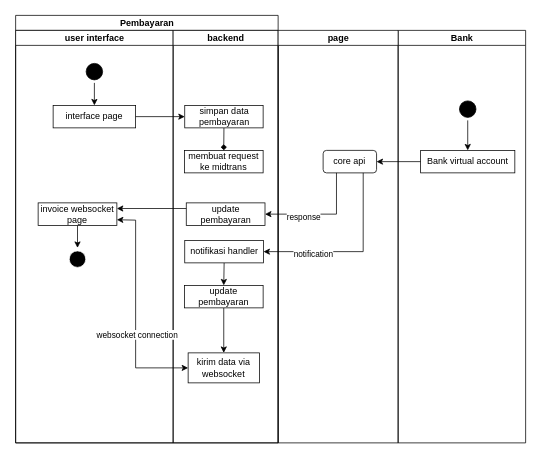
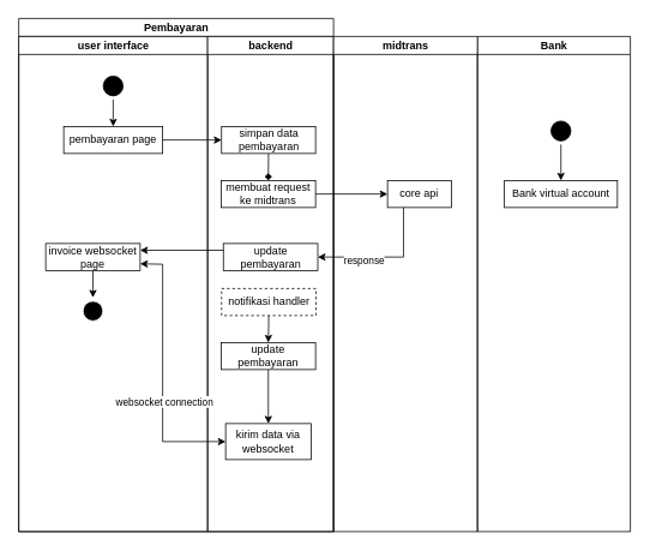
- <mxCell id="28" value="page" style="swimlane;startSize=20;html=1;" vertex="1" parent="1"><mxGeometry x="370" y="40" width="160" height="550" as="geometry" /></mxCell>
+ <mxCell id="28" value="midtrans" style="swimlane;startSize=20;html=1;" vertex="1" parent="1"><mxGeometry x="370" y="40" width="160" height="550" as="geometry" /></mxCell>
- <mxCell id="7" value="interface page" style="rounded=0;whiteSpace=wrap;html=1;" vertex="1" parent="3"><mxGeometry x="50" y="100" width="110" height="30" as="geometry" /></mxCell>
+ <mxCell id="7" value="pembayaran page" style="rounded=0;whiteSpace=wrap;html=1;" vertex="1" parent="3"><mxGeometry x="50" y="100" width="110" height="30" as="geometry" /></mxCell>
+ <mxCell id="30" style="edgeStyle=orthogonalEdgeStyle;rounded=0;orthogonalLoop=1;jettySize=auto;html=1;exitX=1;exitY=0.5;exitDx=0;exitDy=0;entryX=0;entryY=0.5;entryDx=0;entryDy=0;" edge="1" parent="1" source="11" target="29"><mxGeometry relative="1" as="geometry" /></mxCell>
- <mxCell id="29" value="core api" style="whiteSpace=wrap;html=1;rounded=1;" vertex="1" parent="28"><mxGeometry x="60" y="160" width="71.25" height="30" as="geometry" /></mxCell>
+ <mxCell id="29" value="core api" style="rounded=0;whiteSpace=wrap;html=1;" vertex="1" parent="28"><mxGeometry x="60" y="160" width="71.25" height="30" as="geometry" /></mxCell>
- <mxCell id="31" style="edgeStyle=orthogonalEdgeStyle;rounded=0;orthogonalLoop=1;jettySize=auto;html=1;exitX=0;exitY=0.5;exitDx=0;exitDy=0;entryX=1;entryY=0.5;entryDx=0;entryDy=0;" edge="1" parent="1" source="25" target="29"><mxGeometry relative="1" as="geometry" /></mxCell>
- <mxCell id="13" value="notifikasi handler" style="rounded=0;whiteSpace=wrap;html=1;" vertex="1" parent="10"><mxGeometry x="15.5" y="280" width="105" height="30" as="geometry" /></mxCell>
+ <mxCell id="13" value="notifikasi handler" style="rounded=0;whiteSpace=wrap;html=1;dashed=1;" vertex="1" parent="10"><mxGeometry x="15.5" y="280" width="105" height="30" as="geometry" /></mxCell>
- <mxCell id="32" style="edgeStyle=orthogonalEdgeStyle;rounded=0;orthogonalLoop=1;jettySize=auto;html=1;exitX=0.75;exitY=1;exitDx=0;exitDy=0;entryX=1;entryY=0.5;entryDx=0;entryDy=0;" edge="1" parent="1" source="29" target="13"><mxGeometry relative="1" as="geometry" /></mxCell>
- <mxCell id="33" value="notification" style="edgeLabel;html=1;align=center;verticalAlign=middle;resizable=0;points=[];" vertex="1" connectable="0" parent="32"><mxGeometry x="0.442" y="3" relative="1" as="geometry"><mxPoint as="offset" /></mxGeometry></mxCell>
